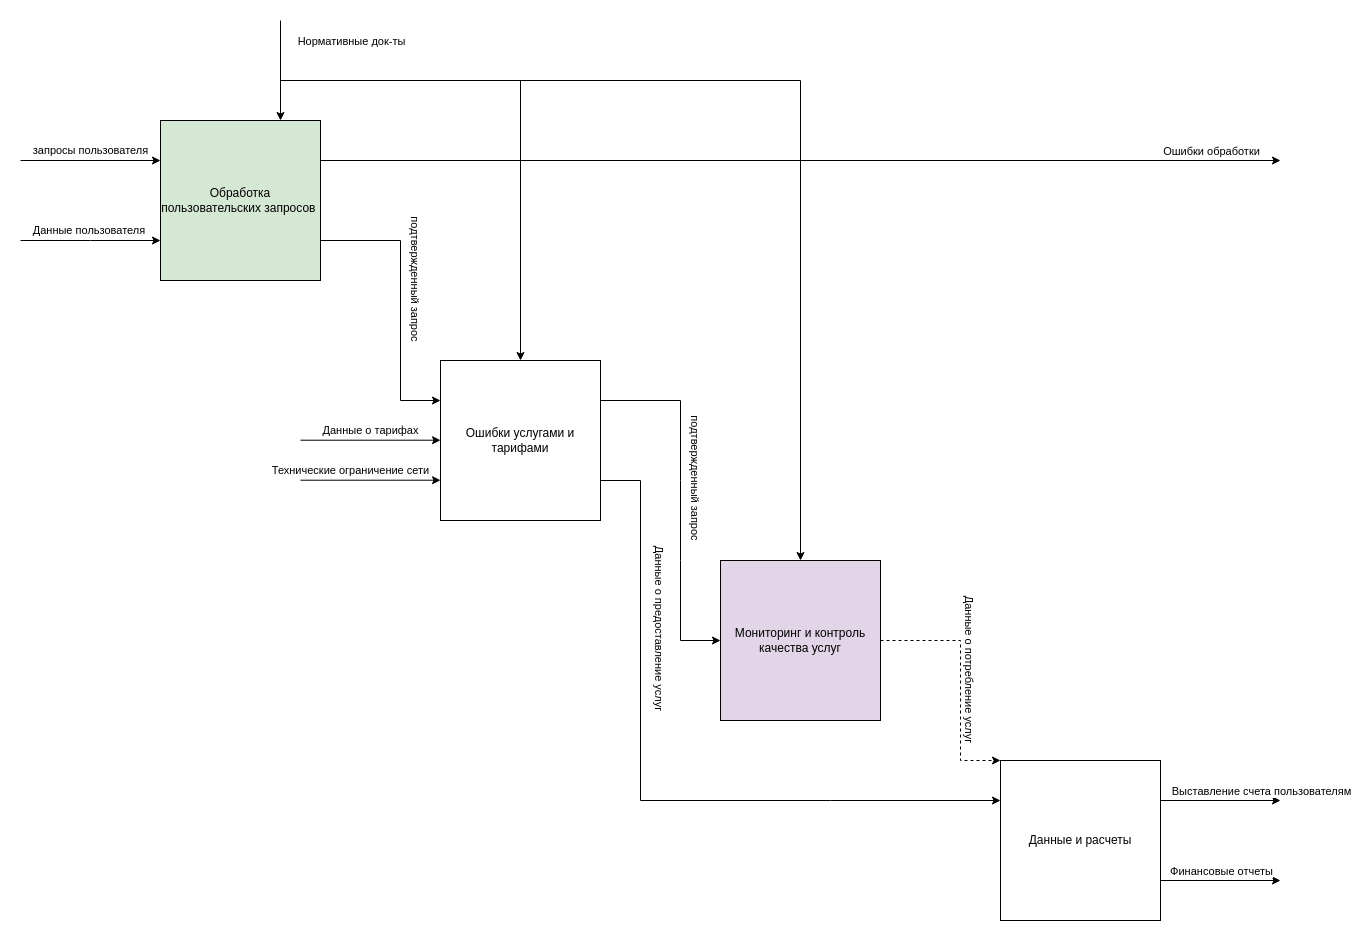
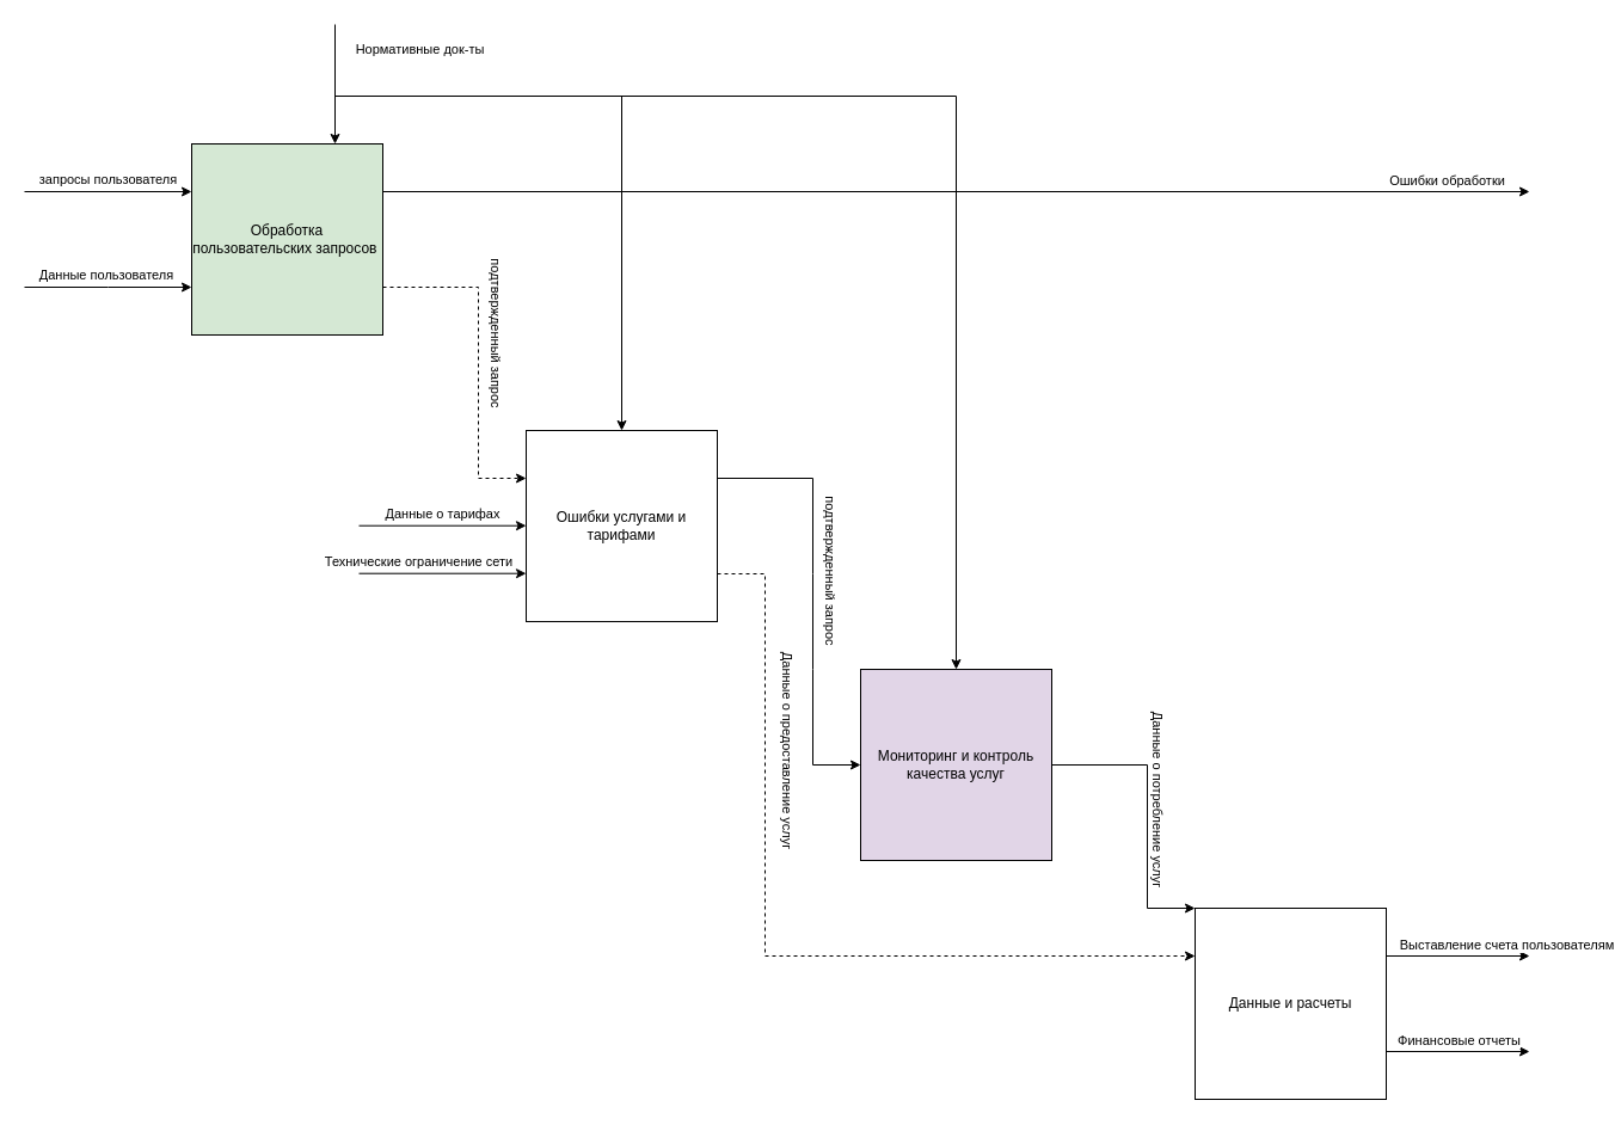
- <mxCell id="13" value="" style="endArrow=classic;html=1;rounded=0;exitX=1;exitY=0.75;exitDx=0;exitDy=0;entryX=0;entryY=0.25;entryDx=0;entryDy=0;" parent="1" source="2" target="3" edge="1"><mxGeometry width="50" height="50" relative="1" as="geometry"><mxPoint x="380" y="380" as="sourcePoint" /><mxPoint x="430" y="330" as="targetPoint" /><Array as="points"><mxPoint x="400" y="240" /><mxPoint x="400" y="400" /></Array></mxGeometry></mxCell>
+ <mxCell id="13" value="" style="endArrow=classic;html=1;rounded=0;exitX=1;exitY=0.75;exitDx=0;exitDy=0;entryX=0;entryY=0.25;entryDx=0;entryDy=0;dashed=1;" parent="1" source="2" target="3" edge="1"><mxGeometry width="50" height="50" relative="1" as="geometry"><mxPoint x="380" y="380" as="sourcePoint" /><mxPoint x="430" y="330" as="targetPoint" /><Array as="points"><mxPoint x="400" y="240" /><mxPoint x="400" y="400" /></Array></mxGeometry></mxCell>
- <mxCell id="4" value="" style="edgeStyle=orthogonalEdgeStyle;rounded=0;orthogonalLoop=1;jettySize=auto;html=1;entryX=0;entryY=0;entryDx=0;entryDy=0;dashed=1;" parent="1" source="6" target="21" edge="1"><mxGeometry relative="1" as="geometry"><Array as="points"><mxPoint x="960" y="640" /><mxPoint x="960" y="760" /></Array></mxGeometry></mxCell>
+ <mxCell id="4" value="" style="edgeStyle=orthogonalEdgeStyle;rounded=0;orthogonalLoop=1;jettySize=auto;html=1;entryX=0;entryY=0;entryDx=0;entryDy=0;" parent="1" source="6" target="21" edge="1"><mxGeometry relative="1" as="geometry"><Array as="points"><mxPoint x="960" y="640" /><mxPoint x="960" y="760" /></Array></mxGeometry></mxCell>
- <mxCell id="22" value="" style="endArrow=classic;html=1;rounded=0;exitX=1;exitY=0.75;exitDx=0;exitDy=0;entryX=0;entryY=0.25;entryDx=0;entryDy=0;" parent="1" source="3" target="21" edge="1"><mxGeometry width="50" height="50" relative="1" as="geometry"><mxPoint x="670" y="630" as="sourcePoint" /><mxPoint x="720" y="580" as="targetPoint" /><Array as="points"><mxPoint x="640" y="480" /><mxPoint x="640" y="800" /><mxPoint x="830" y="800" /></Array></mxGeometry></mxCell>
+ <mxCell id="22" value="" style="endArrow=classic;html=1;rounded=0;exitX=1;exitY=0.75;exitDx=0;exitDy=0;entryX=0;entryY=0.25;entryDx=0;entryDy=0;dashed=1;" parent="1" source="3" target="21" edge="1"><mxGeometry width="50" height="50" relative="1" as="geometry"><mxPoint x="670" y="630" as="sourcePoint" /><mxPoint x="720" y="580" as="targetPoint" /><Array as="points"><mxPoint x="640" y="480" /><mxPoint x="640" y="800" /><mxPoint x="830" y="800" /></Array></mxGeometry></mxCell>
